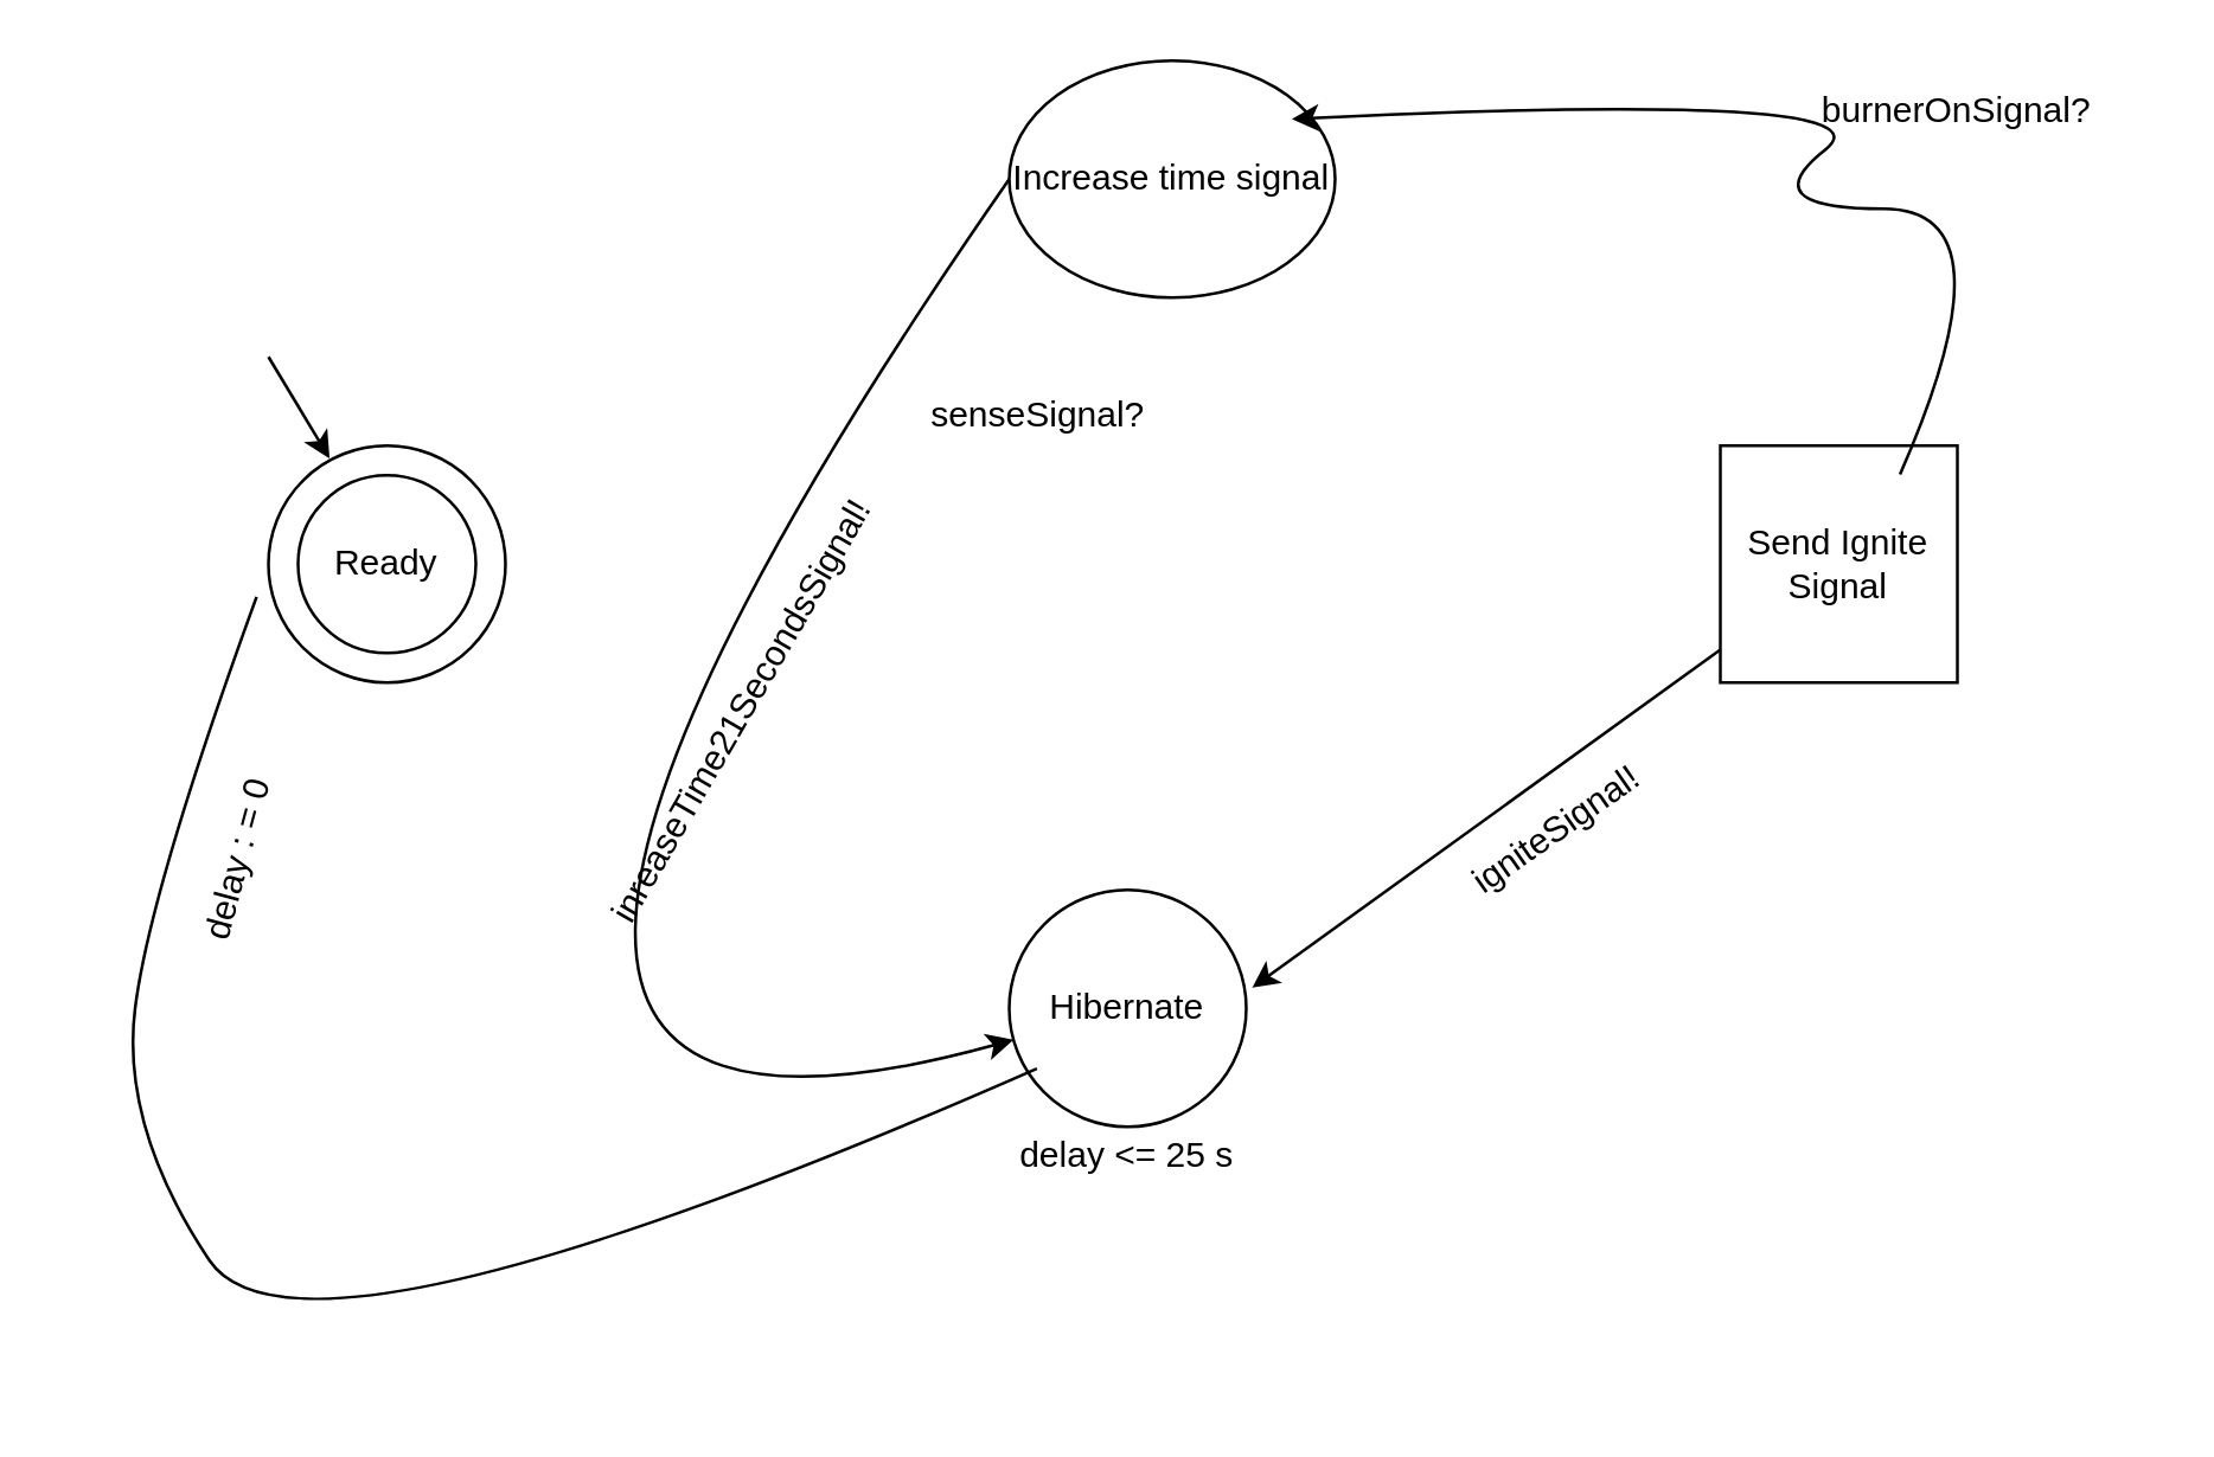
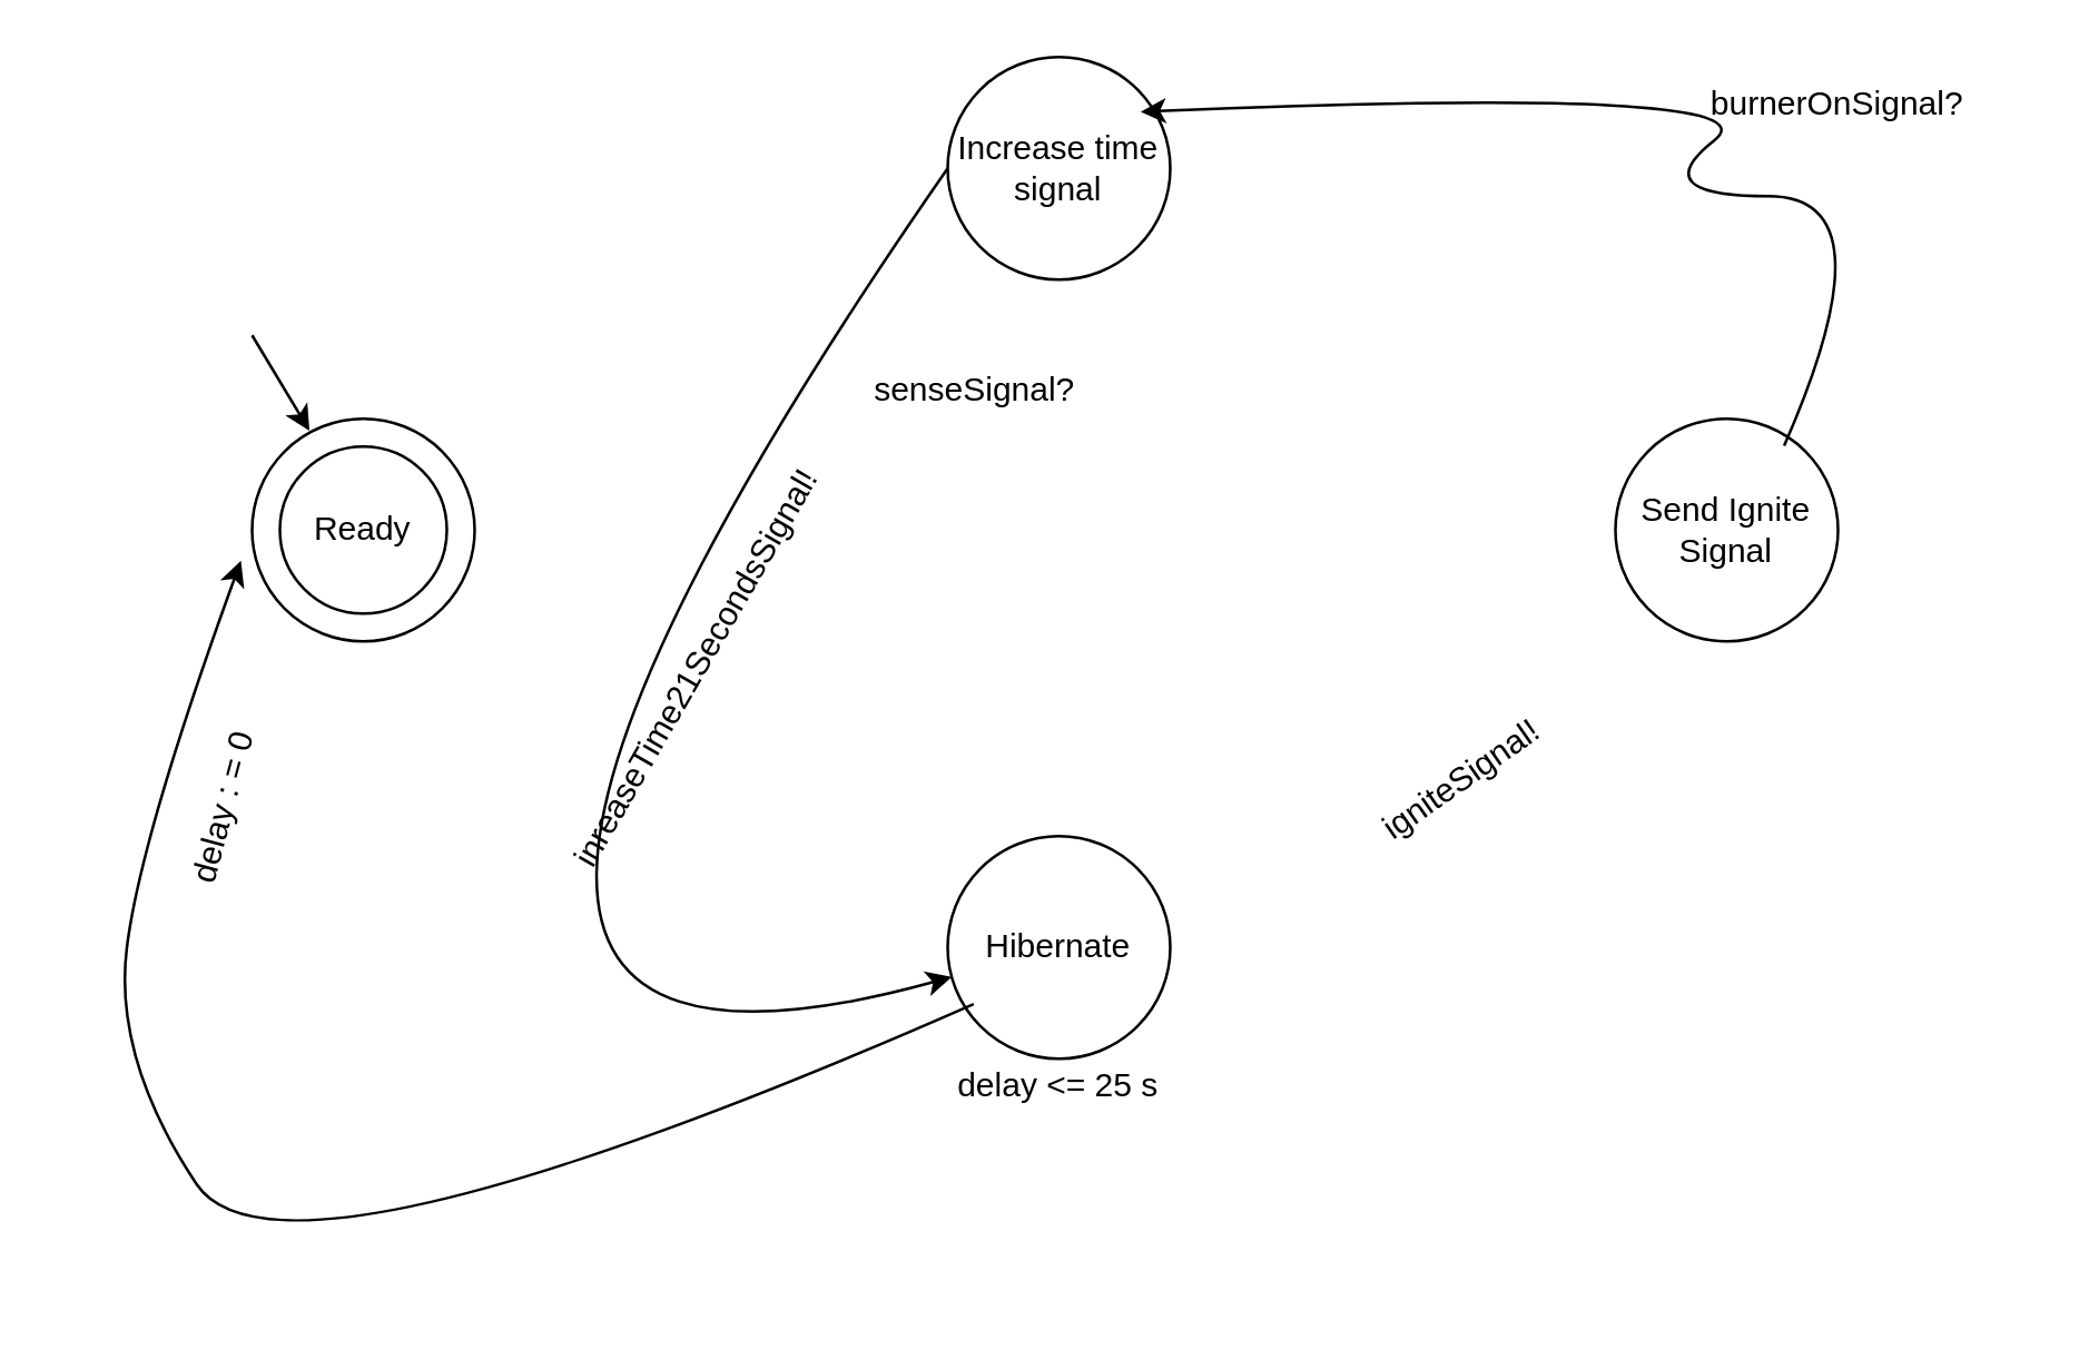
- <mxCell id="6" value="Increase time signal" style="ellipse;whiteSpace=wrap;html=1;aspect=fixed;" vertex="1" parent="1"><mxGeometry x="340" y="20" width="110" height="80" as="geometry" /></mxCell>
+ <mxCell id="6" value="Increase time signal" style="ellipse;whiteSpace=wrap;html=1;aspect=fixed;" vertex="1" parent="1"><mxGeometry x="340" y="20" width="80" height="80" as="geometry" /></mxCell>
- <mxCell id="3" value="Send Ignite Signal" style="whiteSpace=wrap;html=1;aspect=fixed;rounded=0;" vertex="1" parent="1"><mxGeometry x="580" y="150" width="80" height="80" as="geometry" /></mxCell>
+ <mxCell id="3" value="Send Ignite Signal" style="ellipse;whiteSpace=wrap;html=1;aspect=fixed;" vertex="1" parent="1"><mxGeometry x="580" y="150" width="80" height="80" as="geometry" /></mxCell>
- <mxCell id="14" value="" style="curved=1;endArrow=none;html=1;exitX=0.117;exitY=0.754;exitDx=0;exitDy=0;exitPerimeter=0;entryX=-0.05;entryY=0.638;entryDx=0;entryDy=0;entryPerimeter=0;" edge="1" parent="1" source="4" target="2"><mxGeometry width="50" height="50" relative="1" as="geometry"><mxPoint x="90" y="470" as="sourcePoint" /><mxPoint x="140" y="420" as="targetPoint" /><Array as="points"><mxPoint x="100" y="470" /><mxPoint y="380" x="40" /><mxPoint x="50" y="300" /></Array></mxGeometry></mxCell>
+ <mxCell id="14" value="" style="curved=1;endArrow=classic;html=1;exitX=0.117;exitY=0.754;exitDx=0;exitDy=0;exitPerimeter=0;entryX=-0.05;entryY=0.638;entryDx=0;entryDy=0;entryPerimeter=0;" edge="1" parent="1" source="4" target="2"><mxGeometry width="50" height="50" relative="1" as="geometry"><mxPoint x="90" y="470" as="sourcePoint" /><mxPoint x="140" y="420" as="targetPoint" /><Array as="points"><mxPoint x="100" y="470" /><mxPoint y="380" x="40" /><mxPoint x="50" y="300" /></Array></mxGeometry></mxCell>
- <mxCell id="12" value="" style="endArrow=classic;html=1;entryX=1.025;entryY=0.413;entryDx=0;entryDy=0;entryPerimeter=0;" edge="1" parent="1" source="3" target="4"><mxGeometry width="50" height="50" relative="1" as="geometry"><mxPoint x="90" y="470" as="sourcePoint" /><mxPoint x="140" y="420" as="targetPoint" /></mxGeometry></mxCell>
